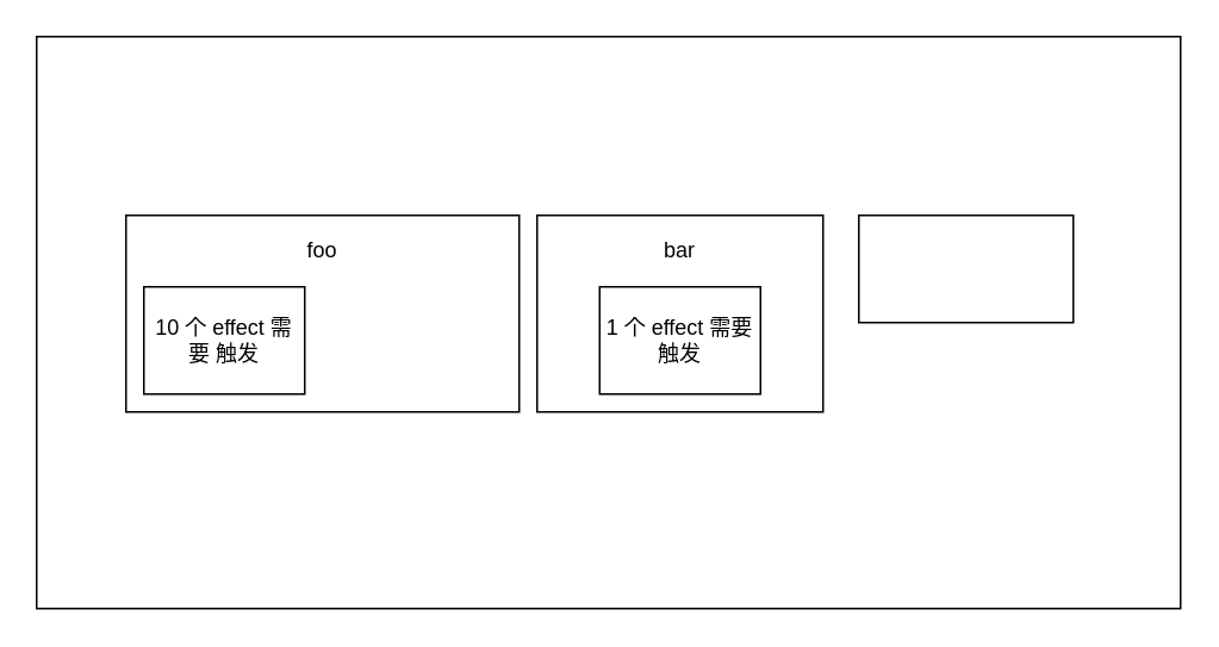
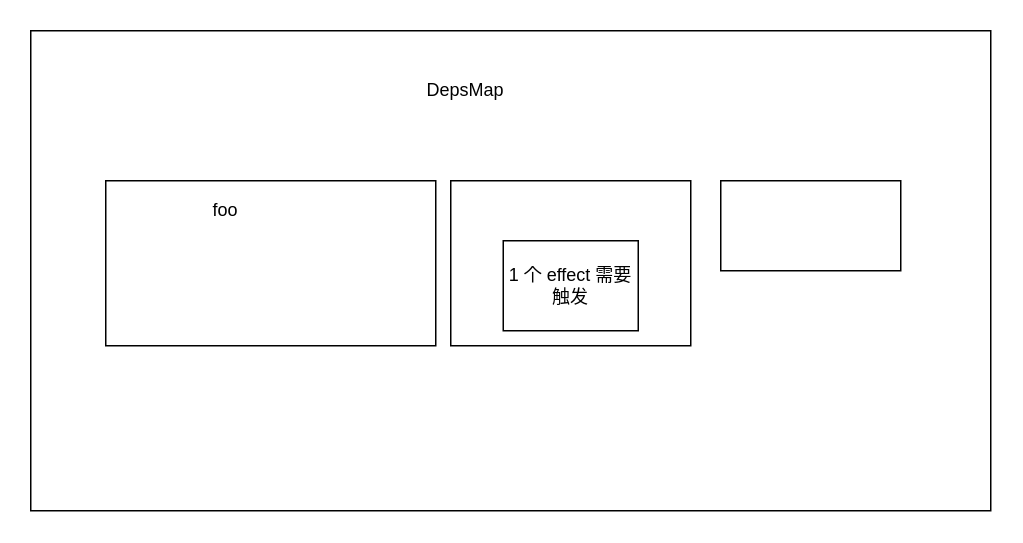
+ <mxCell id="6" value="DepsMap" style="text;html=1;strokeColor=none;fillColor=none;align=center;verticalAlign=middle;whiteSpace=wrap;rounded=0;" vertex="1" parent="1"><mxGeometry x="290" y="50" width="40" height="20" as="geometry" /></mxCell>
- <mxCell id="8" value="foo&lt;br&gt;" style="text;html=1;strokeColor=none;fillColor=none;align=center;verticalAlign=middle;whiteSpace=wrap;rounded=0;" vertex="1" parent="1"><mxGeometry x="160" y="130" width="40" height="20" as="geometry" /></mxCell>
+ <mxCell id="8" value="foo&lt;br&gt;" style="text;html=1;strokeColor=none;fillColor=none;align=center;verticalAlign=middle;whiteSpace=wrap;rounded=0;" vertex="1" parent="1"><mxGeometry x="130" y="130" width="40" height="20" as="geometry" /></mxCell>
- <mxCell id="7" value="bar" style="text;html=1;strokeColor=none;fillColor=none;align=center;verticalAlign=middle;whiteSpace=wrap;rounded=0;" vertex="1" parent="1"><mxGeometry x="360" y="130" width="40" height="20" as="geometry" /></mxCell>
- <mxCell id="9" value="10 个 effect 需要 触发" style="rounded=0;whiteSpace=wrap;html=1;" vertex="1" parent="1"><mxGeometry x="80" y="160" width="90" height="60" as="geometry" /></mxCell>
